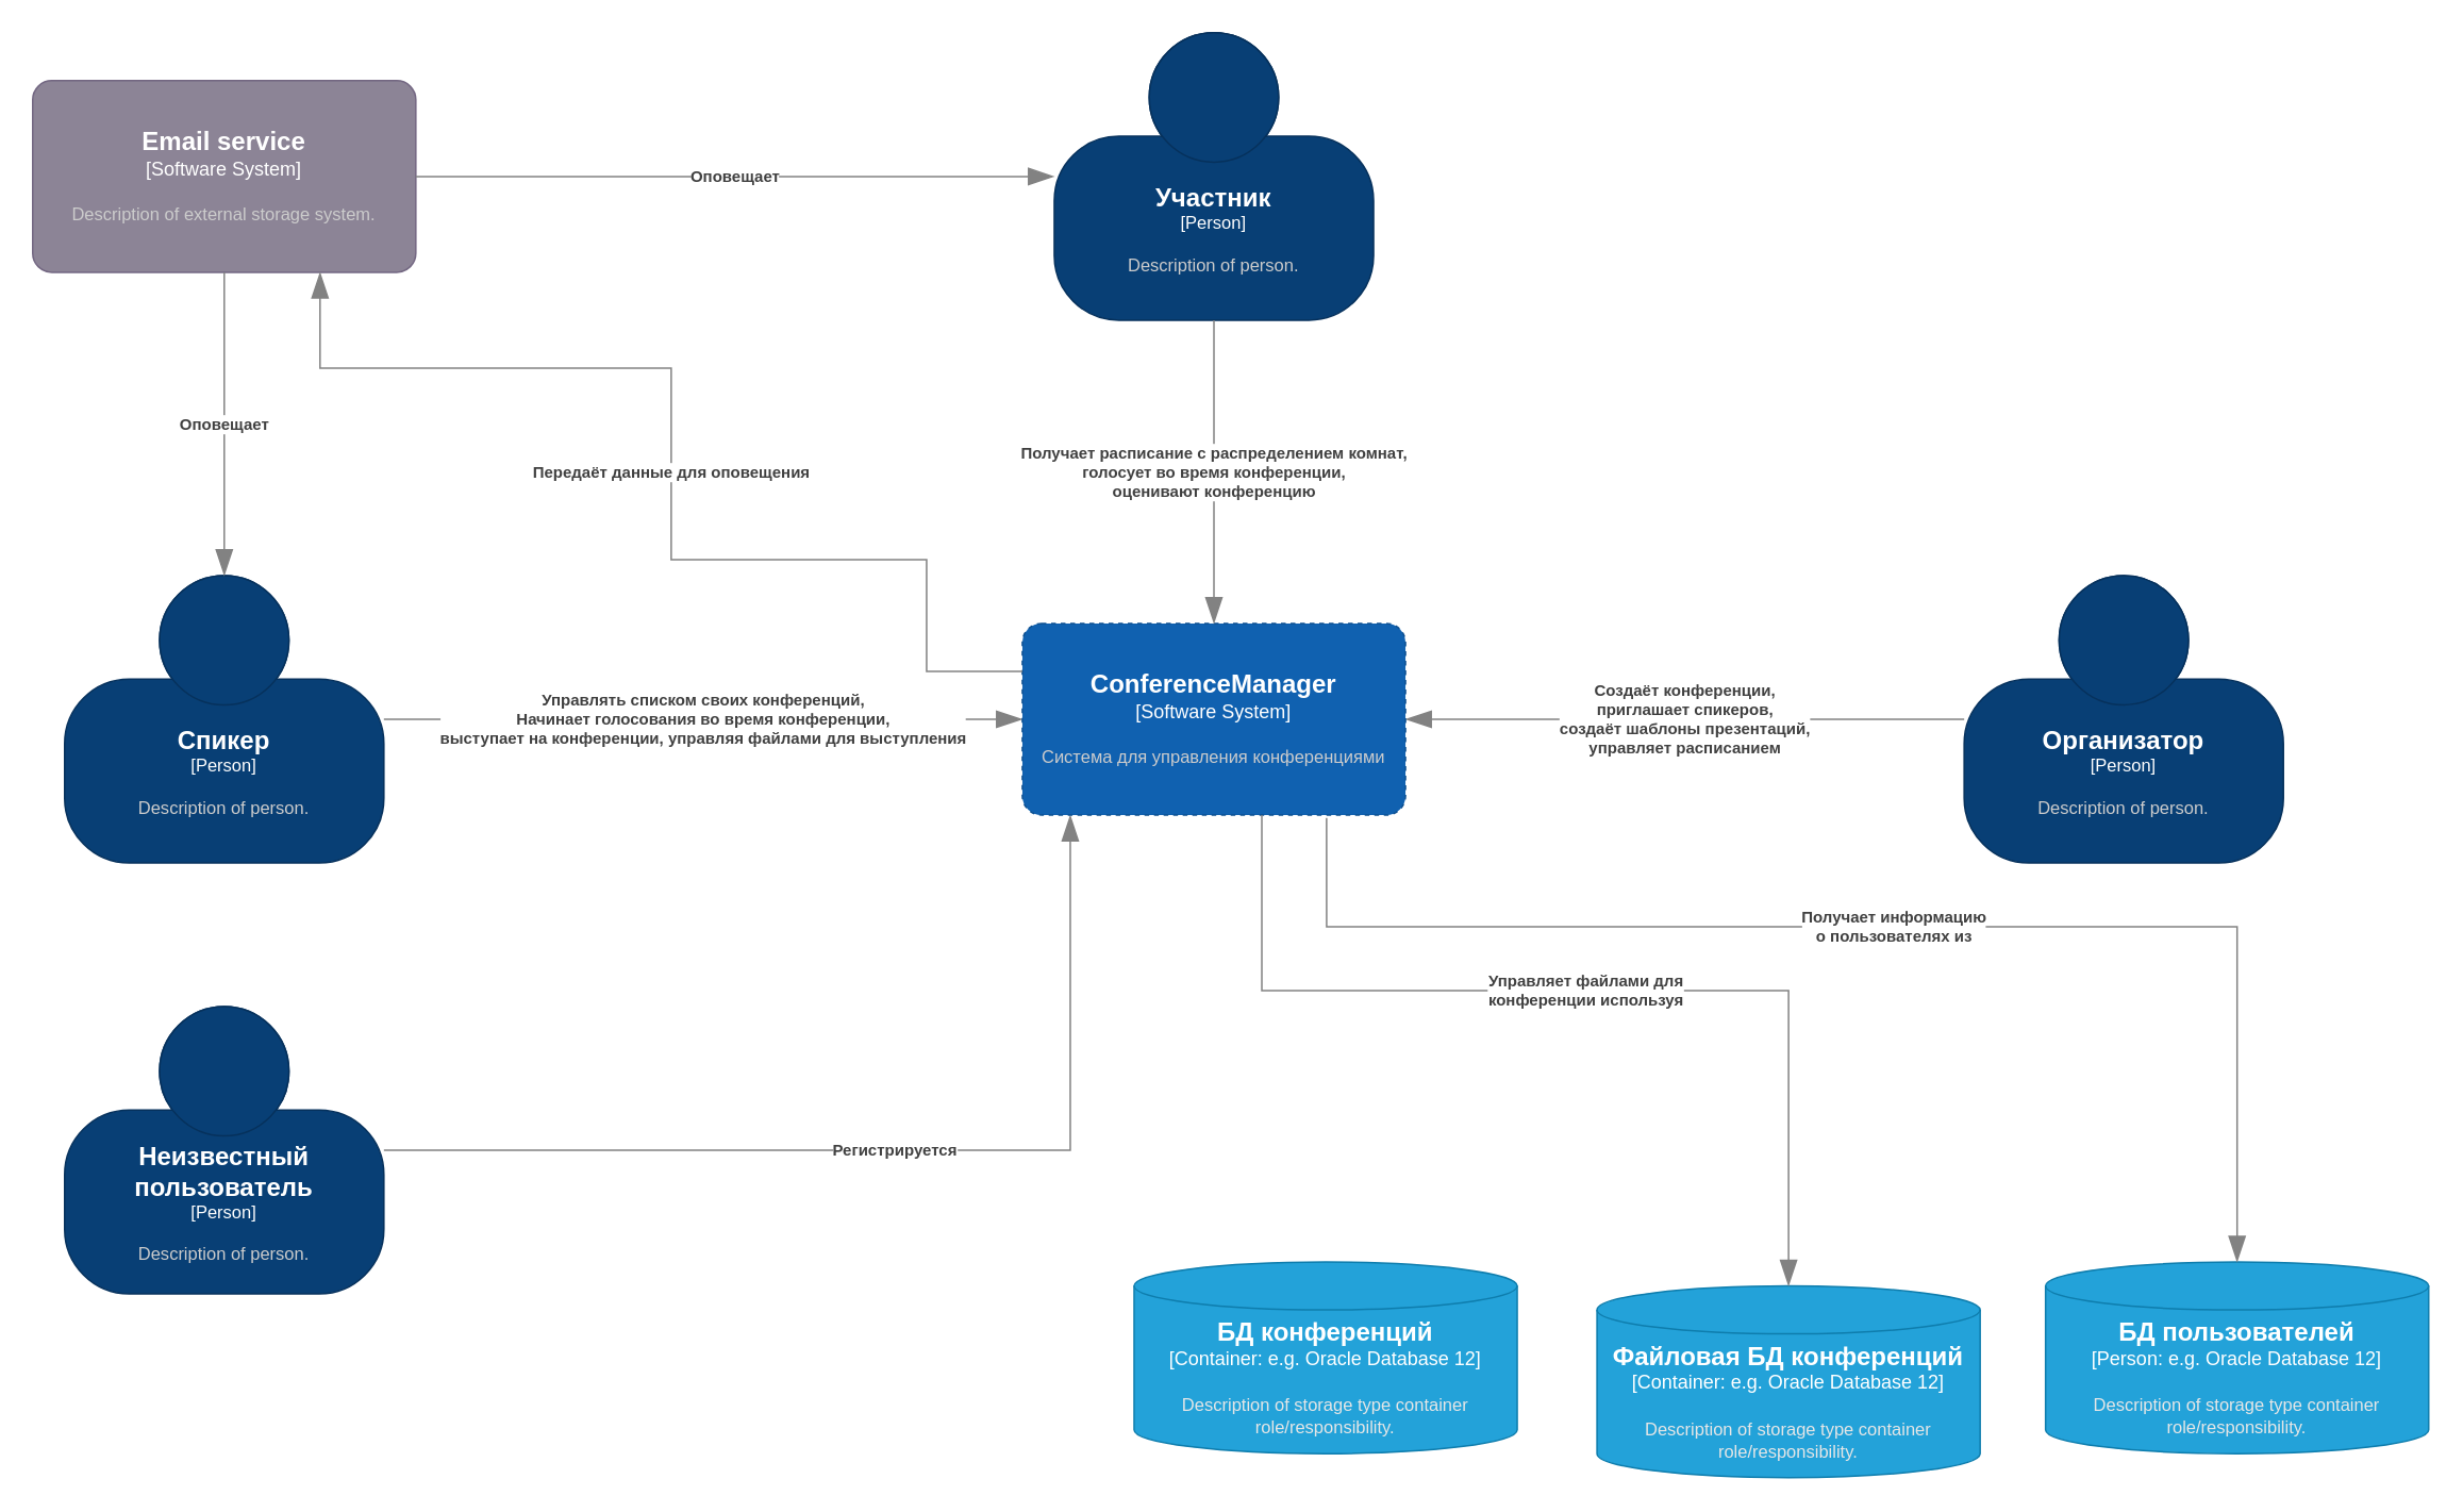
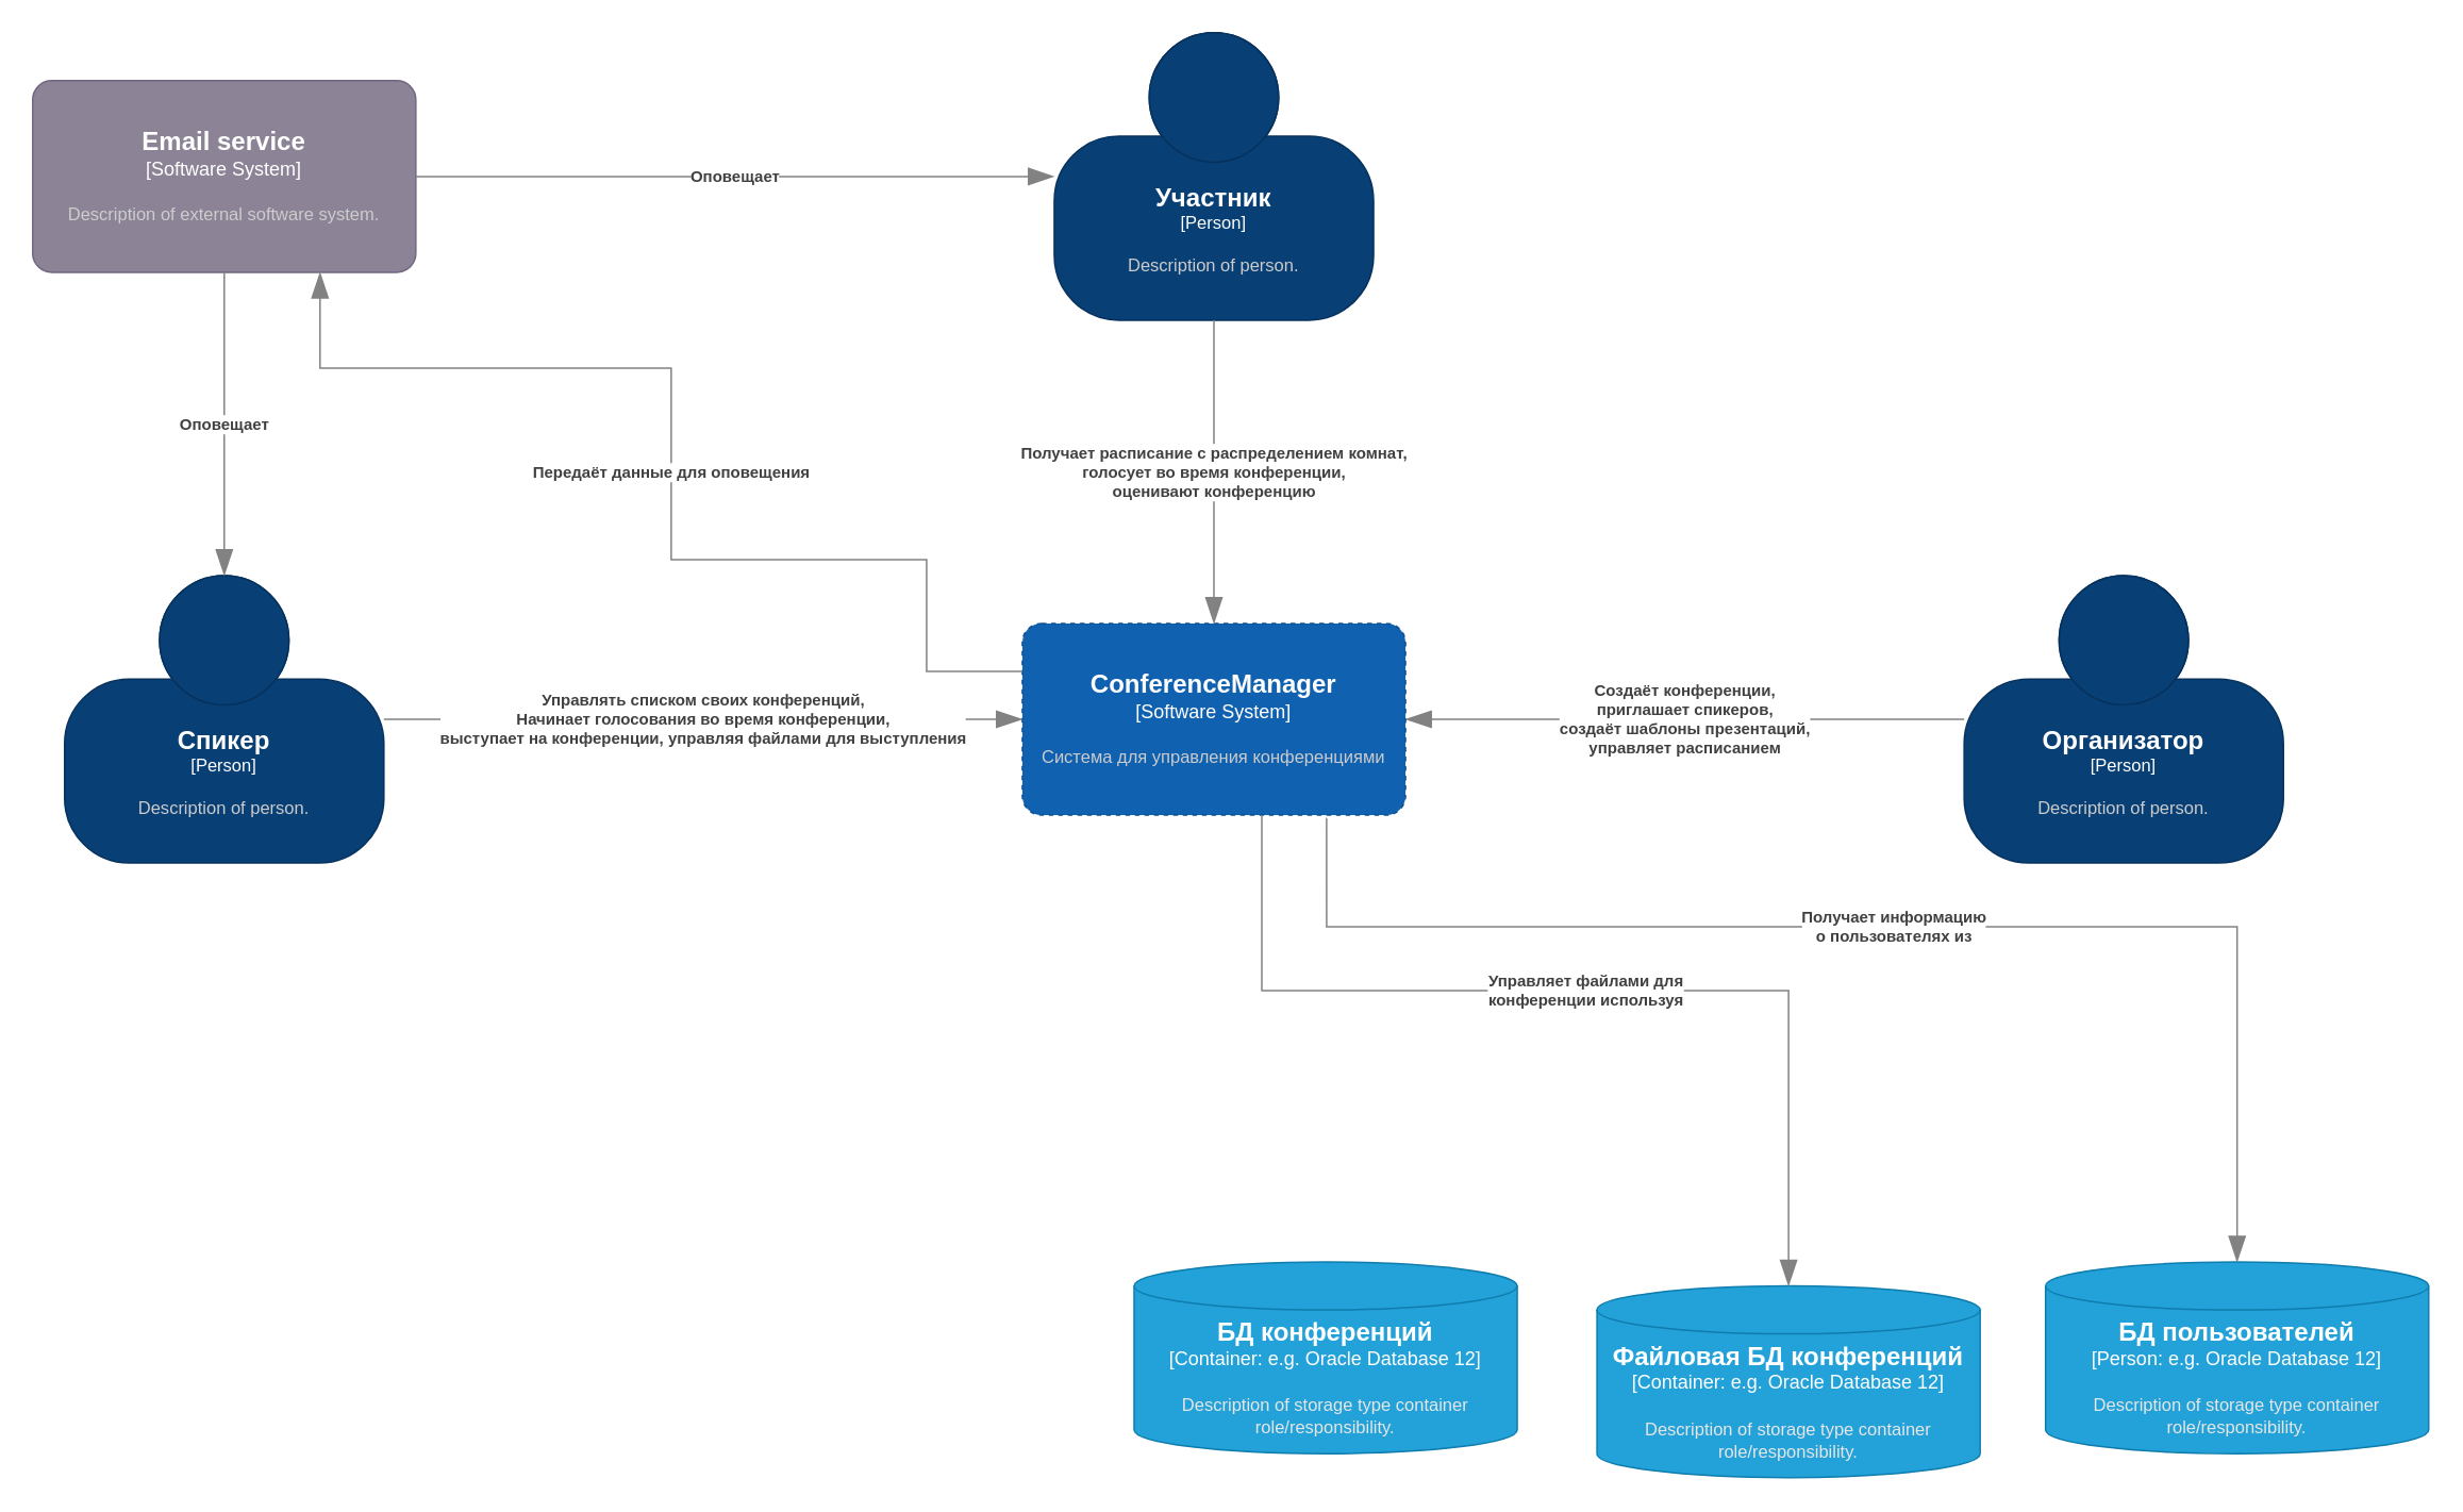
- <mxCell id="11" value="&lt;font style=&quot;font-size: 16px&quot;&gt;&lt;b&gt;Email service&lt;/b&gt;&lt;/font&gt;&lt;div&gt;[Software System]&lt;/div&gt;&lt;br&gt;&lt;div&gt;&lt;font style=&quot;font-size: 11px&quot;&gt;&lt;font color=&quot;#cccccc&quot;&gt;Description of external storage system.&lt;/font&gt;&lt;/div&gt;" style="rounded=1;whiteSpace=wrap;html=1;labelBackgroundColor=none;fillColor=#8C8496;fontColor=#ffffff;align=center;arcSize=10;strokeColor=#736782;metaEdit=1;resizable=0;points=[[0.25,0,0],[0.5,0,0],[0.75,0,0],[1,0.25,0],[1,0.5,0],[1,0.75,0],[0.75,1,0],[0.5,1,0],[0.25,1,0],[0,0.75,0],[0,0.5,0],[0,0.25,0]];" vertex="1" parent="1"><mxGeometry x="20" y="50" width="240" height="120" as="geometry" /></mxCell>
+ <mxCell id="11" value="&lt;font style=&quot;font-size: 16px&quot;&gt;&lt;b&gt;Email service&lt;/b&gt;&lt;/font&gt;&lt;div&gt;[Software System]&lt;/div&gt;&lt;br&gt;&lt;div&gt;&lt;font style=&quot;font-size: 11px&quot;&gt;&lt;font color=&quot;#cccccc&quot;&gt;Description of external software system.&lt;/font&gt;&lt;/div&gt;" style="rounded=1;whiteSpace=wrap;html=1;labelBackgroundColor=none;fillColor=#8C8496;fontColor=#ffffff;align=center;arcSize=10;strokeColor=#736782;metaEdit=1;resizable=0;points=[[0.25,0,0],[0.5,0,0],[0.75,0,0],[1,0.25,0],[1,0.5,0],[1,0.75,0],[0.75,1,0],[0.5,1,0],[0.25,1,0],[0,0.75,0],[0,0.5,0],[0,0.25,0]];" vertex="1" parent="1"><mxGeometry x="20" y="50" width="240" height="120" as="geometry" /></mxCell>
- <mxCell id="7" value="&lt;div style=&quot;text-align: left&quot;&gt;&lt;div style=&quot;text-align: center&quot;&gt;&lt;b&gt;Регистрируется&lt;/b&gt;&lt;/div&gt;" style="endArrow=blockThin;html=1;fontSize=10;fontColor=#404040;strokeWidth=1;endFill=1;strokeColor=#828282;elbow=vertical;metaEdit=1;endSize=14;startSize=14;jumpStyle=arc;jumpSize=16;rounded=0;edgeStyle=orthogonalEdgeStyle;" parent="1" source="5" target="9" edge="1"><mxGeometry width="240" relative="1" as="geometry"><mxPoint x="410" y="750" as="sourcePoint" /><mxPoint x="760" y="630" as="targetPoint" /><Array as="points"><mxPoint x="670" y="720" /></Array></mxGeometry></mxCell>
- <mxCell id="5" value="&lt;font style=&quot;font-size: 16px&quot;&gt;&lt;b&gt;Неизвестный пользователь&lt;/b&gt;&lt;/font&gt;&lt;div&gt;[Person]&lt;/div&gt;&lt;br&gt;&lt;div&gt;&lt;font style=&quot;font-size: 11px&quot;&gt;&lt;font color=&quot;#cccccc&quot;&gt;Description of person.&lt;/font&gt;&lt;/div&gt;" style="html=1;fontSize=11;dashed=0;whiteSpace=wrap;fillColor=#083F75;strokeColor=#06315C;fontColor=#ffffff;shape=mxgraph.c4.person2;align=center;metaEdit=1;points=[[0.5,0,0],[1,0.5,0],[1,0.75,0],[0.75,1,0],[0.5,1,0],[0.25,1,0],[0,0.75,0],[0,0.5,0]];resizable=0;" parent="1" vertex="1"><mxGeometry x="40" y="630" width="200" height="180" as="geometry" /></mxCell>
